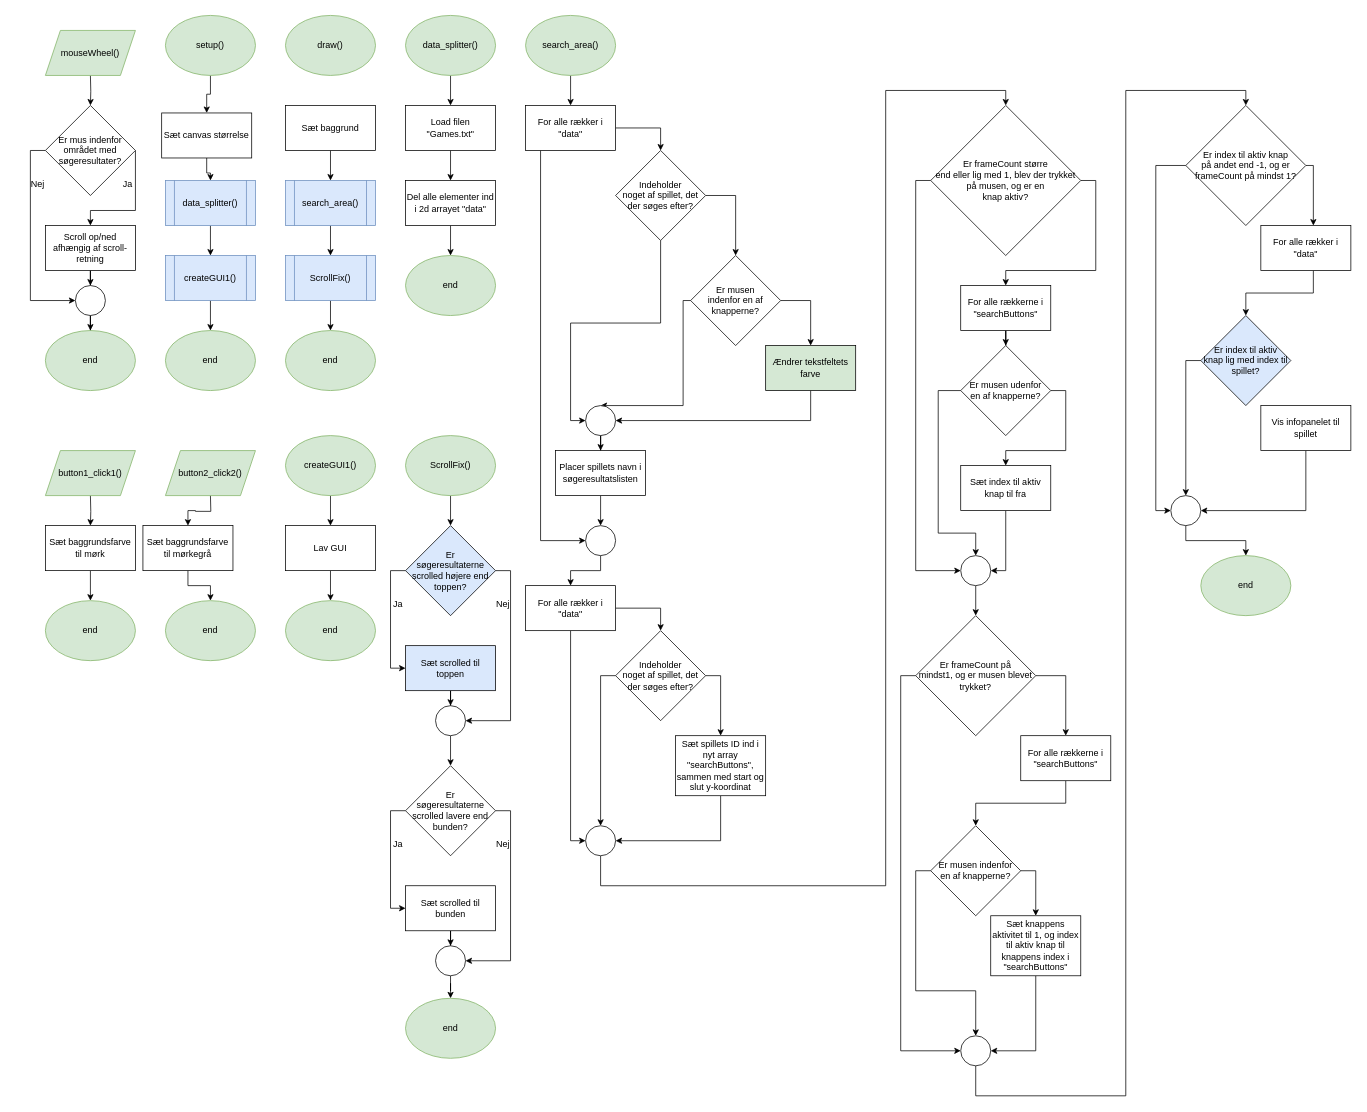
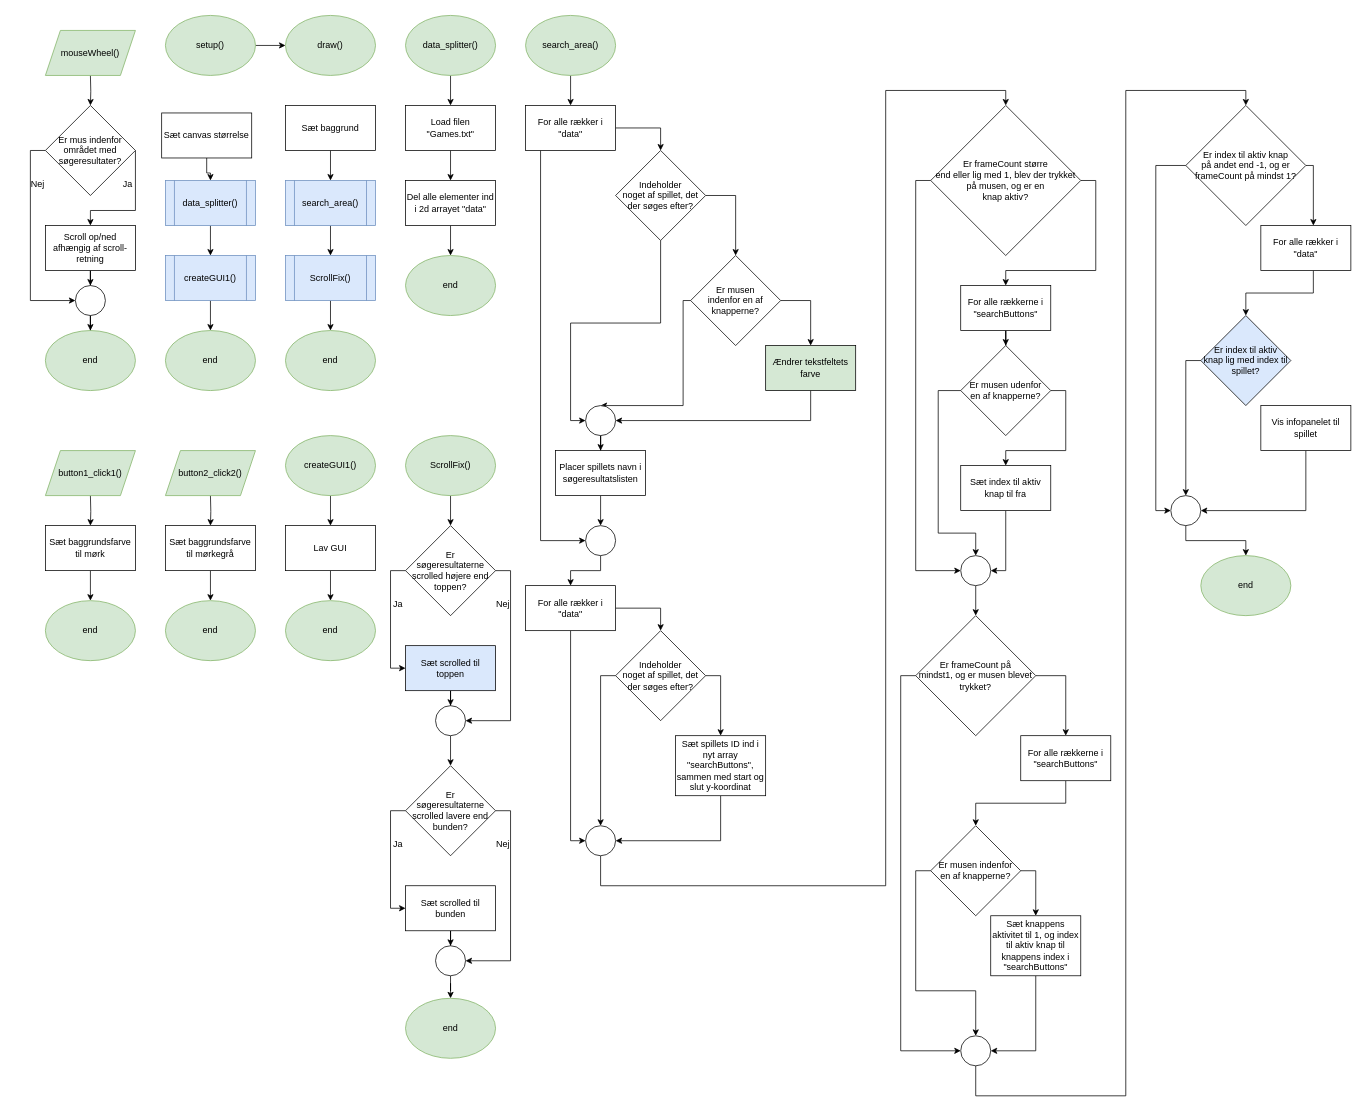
- <mxCell id="2" style="edgeStyle=orthogonalEdgeStyle;rounded=0;orthogonalLoop=1;jettySize=auto;html=1;entryX=0.5;entryY=0;entryDx=0;entryDy=0;" parent="1" source="3" target="6" edge="1"><mxGeometry relative="1" as="geometry" /></mxCell>
+ <mxCell id="2" style="edgeStyle=orthogonalEdgeStyle;rounded=0;orthogonalLoop=1;jettySize=auto;html=1;" parent="1" source="3" target="4" edge="1"><mxGeometry relative="1" as="geometry" /></mxCell>
- <mxCell id="43" value="Sæt baggrundsfarve til mørkegrå" style="rounded=0;whiteSpace=wrap;html=1;" parent="1" vertex="1"><mxGeometry x="190" y="700" width="120" height="60" as="geometry" /></mxCell>
+ <mxCell id="43" value="Sæt baggrundsfarve til mørkegrå" style="rounded=0;whiteSpace=wrap;html=1;" parent="1" vertex="1"><mxGeometry x="220" y="700" width="120" height="60" as="geometry" /></mxCell>
- <mxCell id="54" value="Er&lt;br&gt;søgeresultaterne scrolled højere end toppen?" style="rhombus;whiteSpace=wrap;html=1;fillColor=#dae8fc;" parent="1" vertex="1"><mxGeometry x="540" y="700" width="120" height="120" as="geometry" /></mxCell>
+ <mxCell id="54" value="Er&lt;br&gt;søgeresultaterne scrolled højere end toppen?" style="rhombus;whiteSpace=wrap;html=1;" parent="1" vertex="1"><mxGeometry x="540" y="700" width="120" height="120" as="geometry" /></mxCell>
